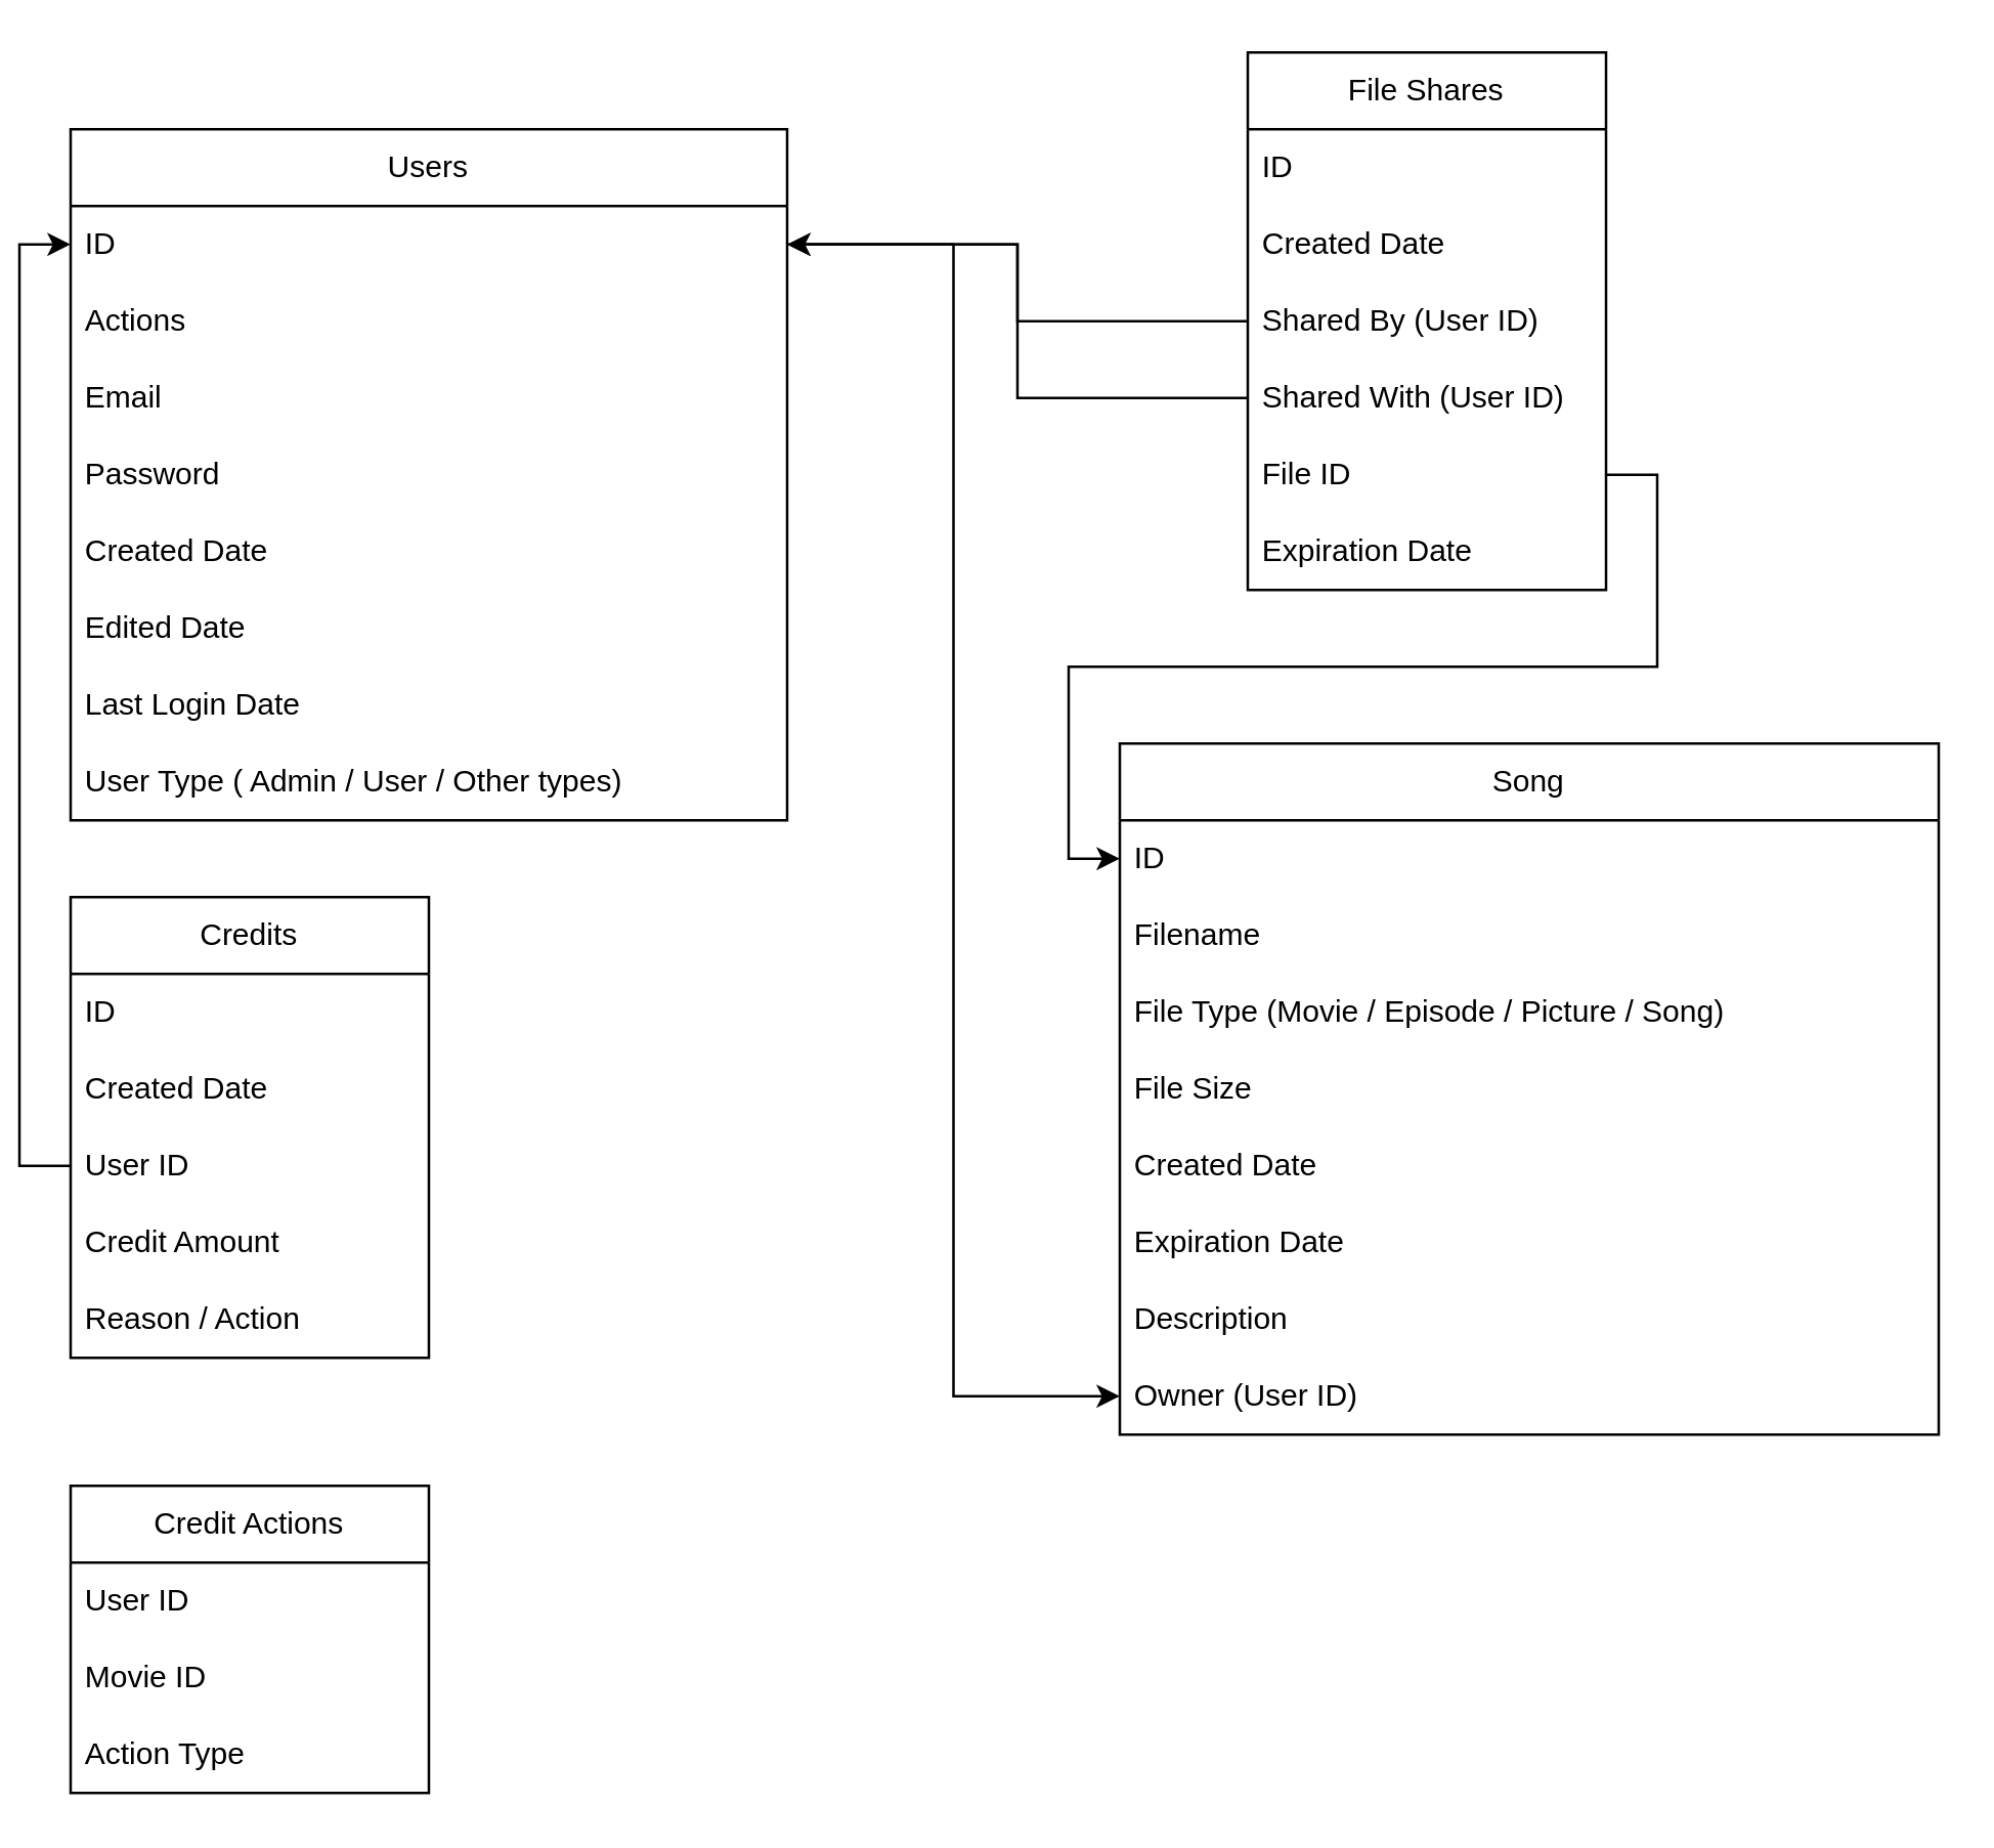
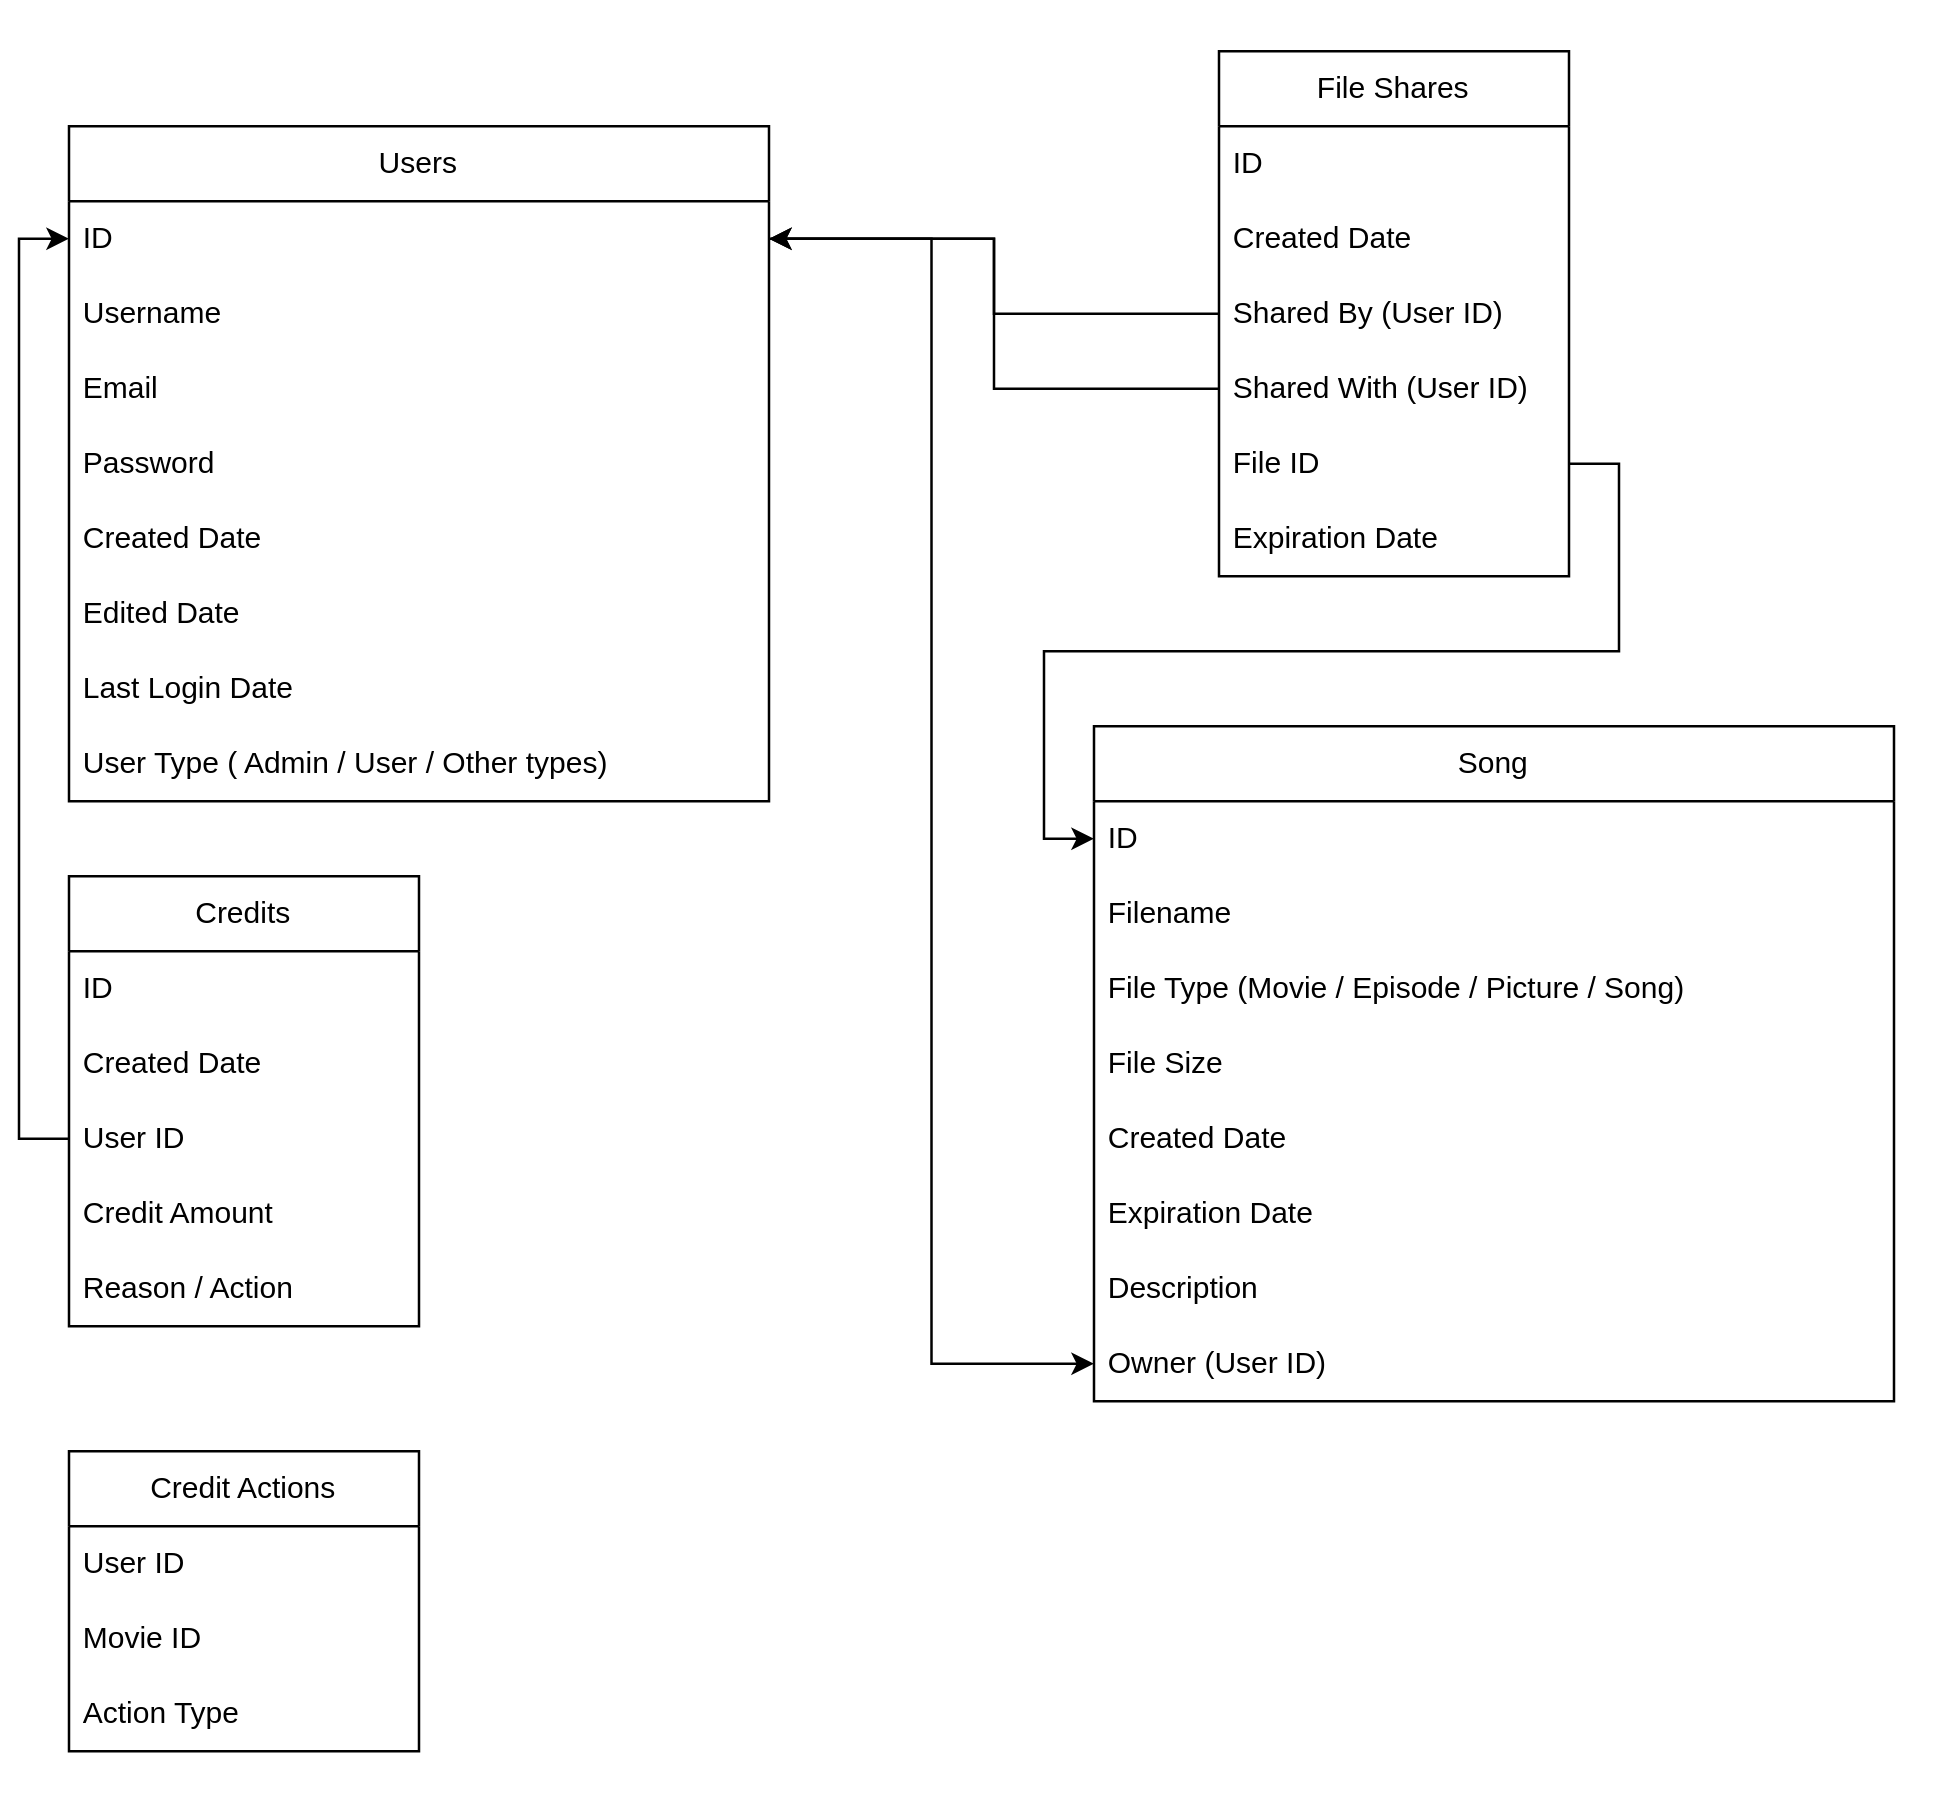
- <mxCell id="4" value="Actions" style="text;strokeColor=none;fillColor=none;align=left;verticalAlign=middle;spacingLeft=4;spacingRight=4;overflow=hidden;points=[[0,0.5],[1,0.5]];portConstraint=eastwest;rotatable=0;whiteSpace=wrap;html=1;" parent="2" vertex="1"><mxGeometry y="60" width="280" height="30" as="geometry" /></mxCell>
+ <mxCell id="4" value="Username" style="text;strokeColor=none;fillColor=none;align=left;verticalAlign=middle;spacingLeft=4;spacingRight=4;overflow=hidden;points=[[0,0.5],[1,0.5]];portConstraint=eastwest;rotatable=0;whiteSpace=wrap;html=1;" parent="2" vertex="1"><mxGeometry y="60" width="280" height="30" as="geometry" /></mxCell>
